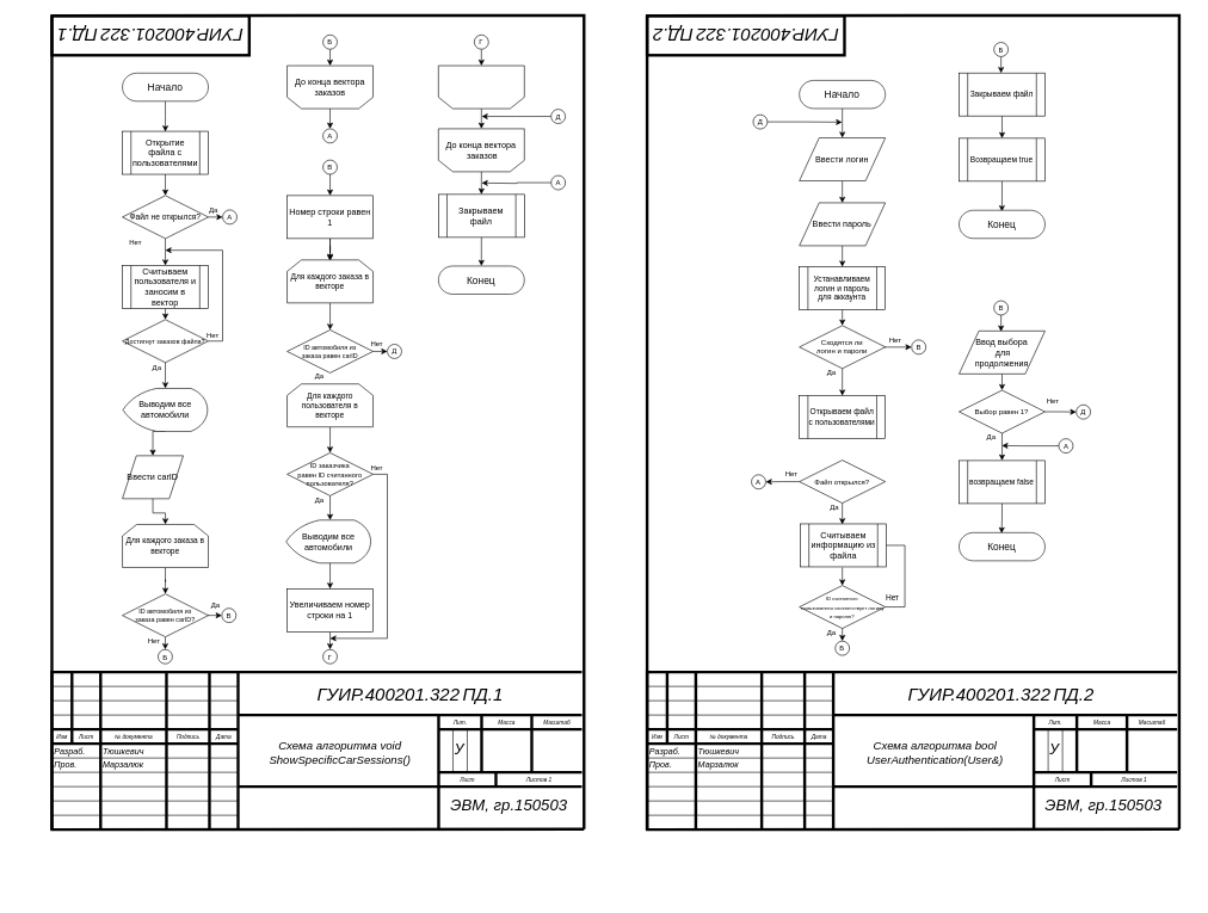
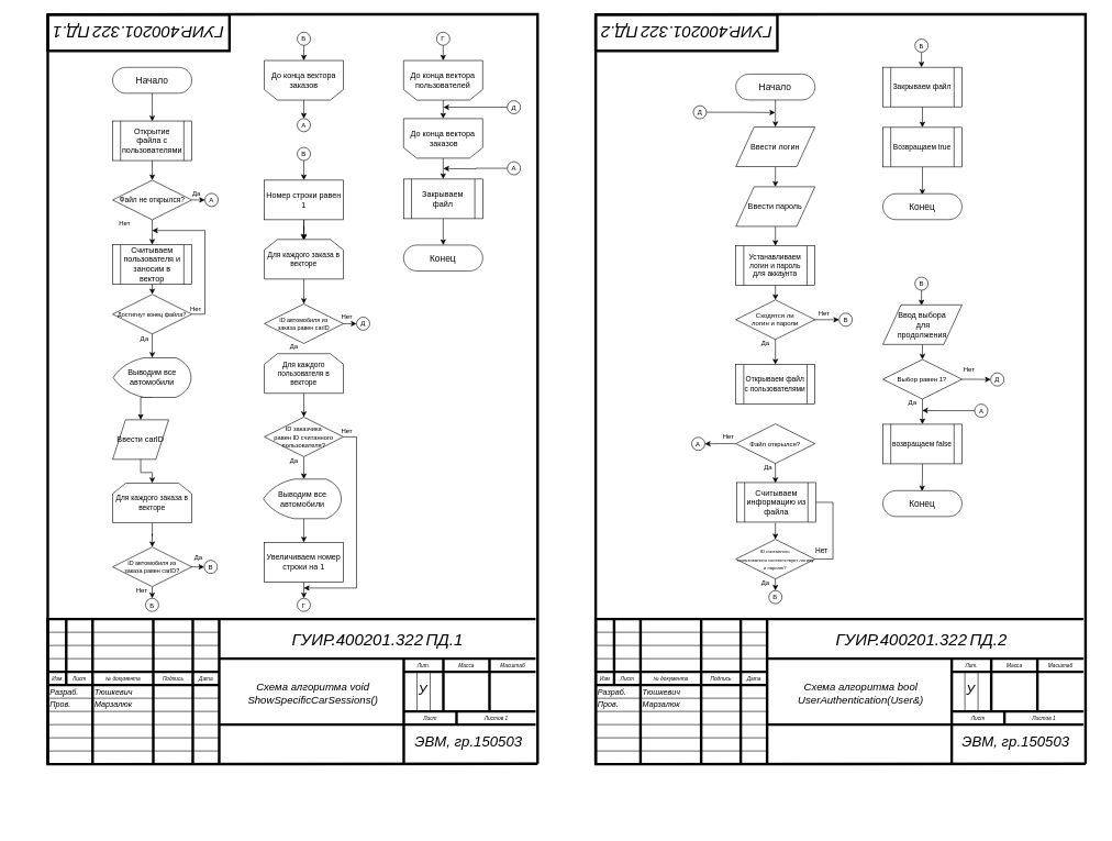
+ <mxCell id="102" value="&lt;span style=&quot;font-size: 12px;&quot;&gt;До конца вектора пользователей&lt;/span&gt;" style="text;html=1;strokeColor=none;fillColor=none;align=center;verticalAlign=middle;whiteSpace=wrap;rounded=0;fontSize=10;" vertex="1" parent="1"><mxGeometry x="611.367" y="111.247" width="120" height="20" as="geometry" /></mxCell>
- <mxCell id="15" value="&lt;font style=&quot;font-size: 9px;&quot;&gt;Достигнут заказов файла?&lt;/font&gt;" style="rhombus;whiteSpace=wrap;html=1;fontSize=10;rounded=0;strokeWidth=1;" parent="1" vertex="1"><mxGeometry x="170.06" y="445.82" width="120" height="60" as="geometry" /></mxCell>
+ <mxCell id="15" value="&lt;font style=&quot;font-size: 9px;&quot;&gt;Достигнут конец файла?&lt;/font&gt;" style="rhombus;whiteSpace=wrap;html=1;fontSize=10;rounded=0;strokeWidth=1;" parent="1" vertex="1"><mxGeometry x="170.06" y="445.82" width="120" height="60" as="geometry" /></mxCell>
